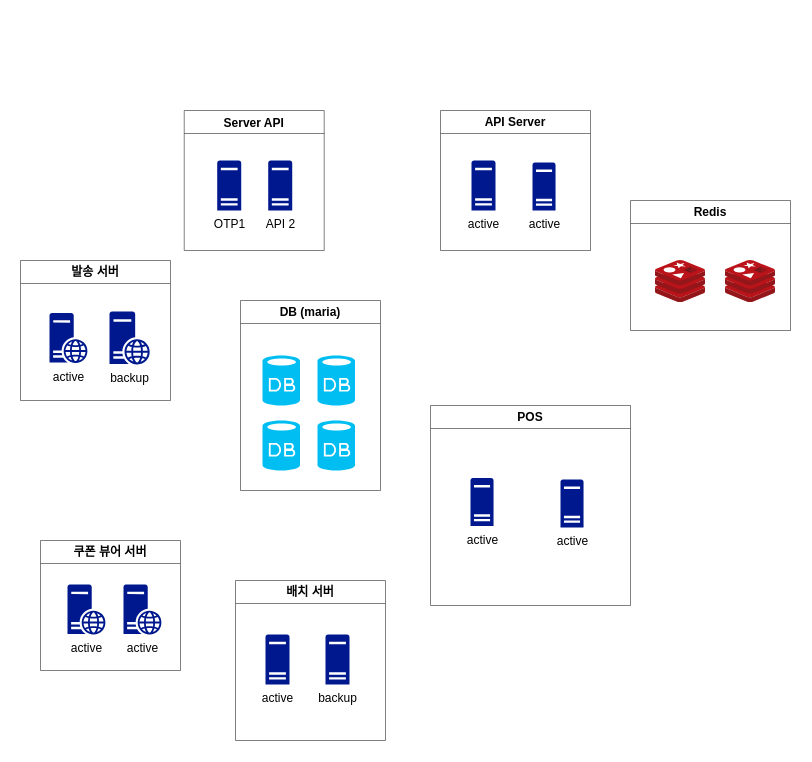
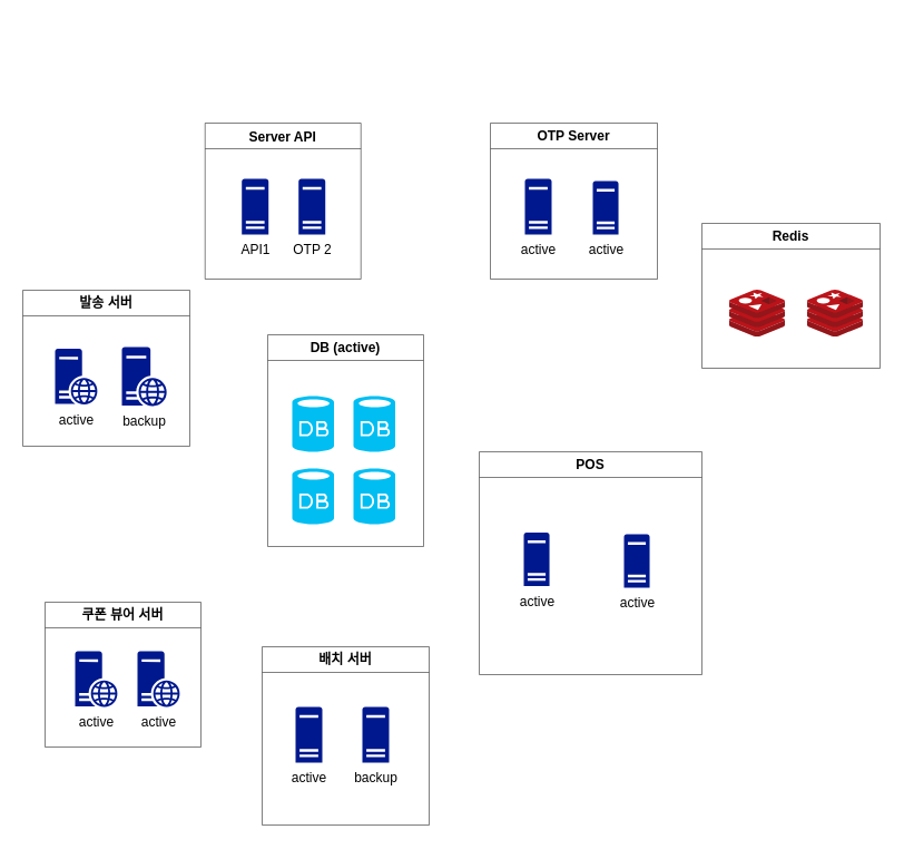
- <mxCell id="18" value="API Server" style="swimlane;whiteSpace=wrap;html=1;strokeWidth=0.5;" vertex="1" parent="1"><mxGeometry x="440" y="110" width="150" height="140" as="geometry" /></mxCell>
+ <mxCell id="18" value="OTP Server" style="swimlane;whiteSpace=wrap;html=1;strokeWidth=0.5;" vertex="1" parent="1"><mxGeometry x="440" y="110" width="150" height="140" as="geometry" /></mxCell>
- <mxCell id="4" value="OTP1" style="sketch=0;aspect=fixed;pointerEvents=1;shadow=0;dashed=0;html=1;strokeColor=none;labelPosition=center;verticalLabelPosition=bottom;verticalAlign=top;align=center;fillColor=#00188D;shape=mxgraph.mscae.enterprise.server_generic;strokeWidth=0.5;" vertex="1" parent="3"><mxGeometry x="33" y="50" width="24" height="50" as="geometry" /></mxCell>
+ <mxCell id="4" value="API1" style="sketch=0;aspect=fixed;pointerEvents=1;shadow=0;dashed=0;html=1;strokeColor=none;labelPosition=center;verticalLabelPosition=bottom;verticalAlign=top;align=center;fillColor=#00188D;shape=mxgraph.mscae.enterprise.server_generic;strokeWidth=0.5;" vertex="1" parent="3"><mxGeometry x="33" y="50" width="24" height="50" as="geometry" /></mxCell>
- <mxCell id="5" value="API 2" style="sketch=0;aspect=fixed;pointerEvents=1;shadow=0;dashed=0;html=1;strokeColor=none;labelPosition=center;verticalLabelPosition=bottom;verticalAlign=top;align=center;fillColor=#00188D;shape=mxgraph.mscae.enterprise.server_generic;strokeWidth=0.5;" vertex="1" parent="3"><mxGeometry x="84" y="50" width="24" height="50" as="geometry" /></mxCell>
+ <mxCell id="5" value="OTP 2" style="sketch=0;aspect=fixed;pointerEvents=1;shadow=0;dashed=0;html=1;strokeColor=none;labelPosition=center;verticalLabelPosition=bottom;verticalAlign=top;align=center;fillColor=#00188D;shape=mxgraph.mscae.enterprise.server_generic;strokeWidth=0.5;" vertex="1" parent="3"><mxGeometry x="84" y="50" width="24" height="50" as="geometry" /></mxCell>
- <mxCell id="7" value="DB (maria)" style="swimlane;whiteSpace=wrap;html=1;strokeWidth=0.5;" vertex="1" parent="6"><mxGeometry width="140" height="190" as="geometry"><mxRectangle x="-160" y="590" width="140" height="30" as="alternateBounds" /></mxGeometry></mxCell>
+ <mxCell id="7" value="DB (active)" style="swimlane;whiteSpace=wrap;html=1;strokeWidth=0.5;" vertex="1" parent="6"><mxGeometry width="140" height="190" as="geometry"><mxRectangle x="-160" y="590" width="140" height="30" as="alternateBounds" /></mxGeometry></mxCell>
